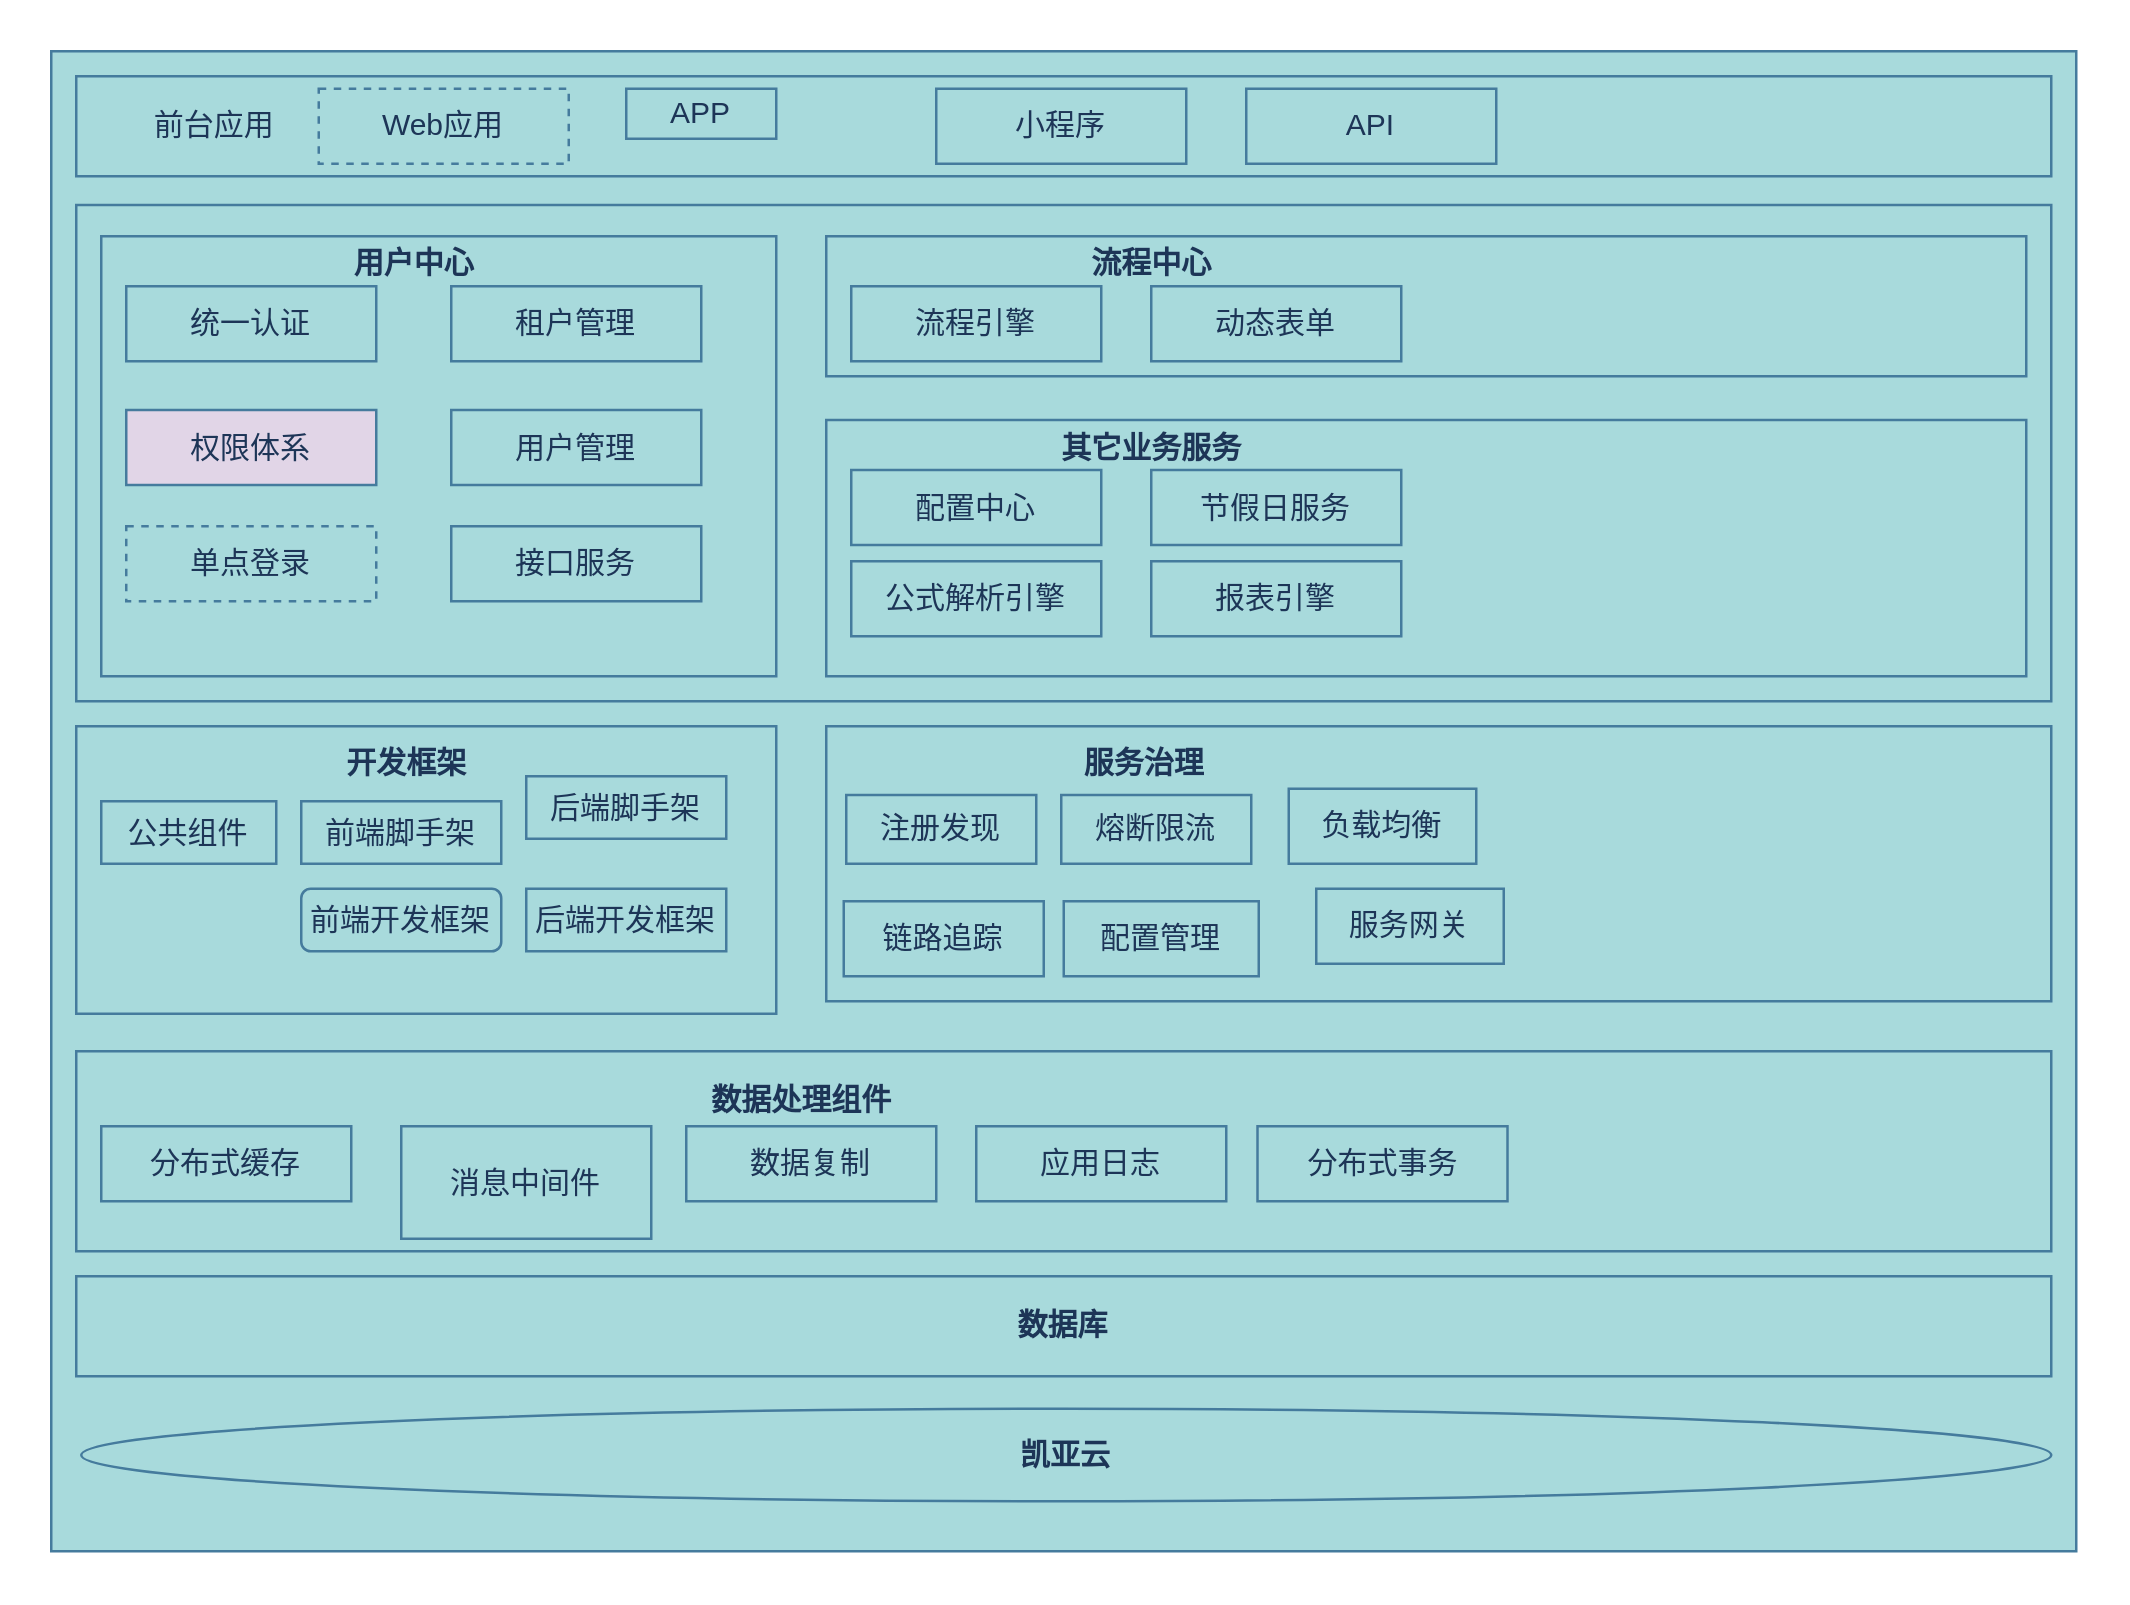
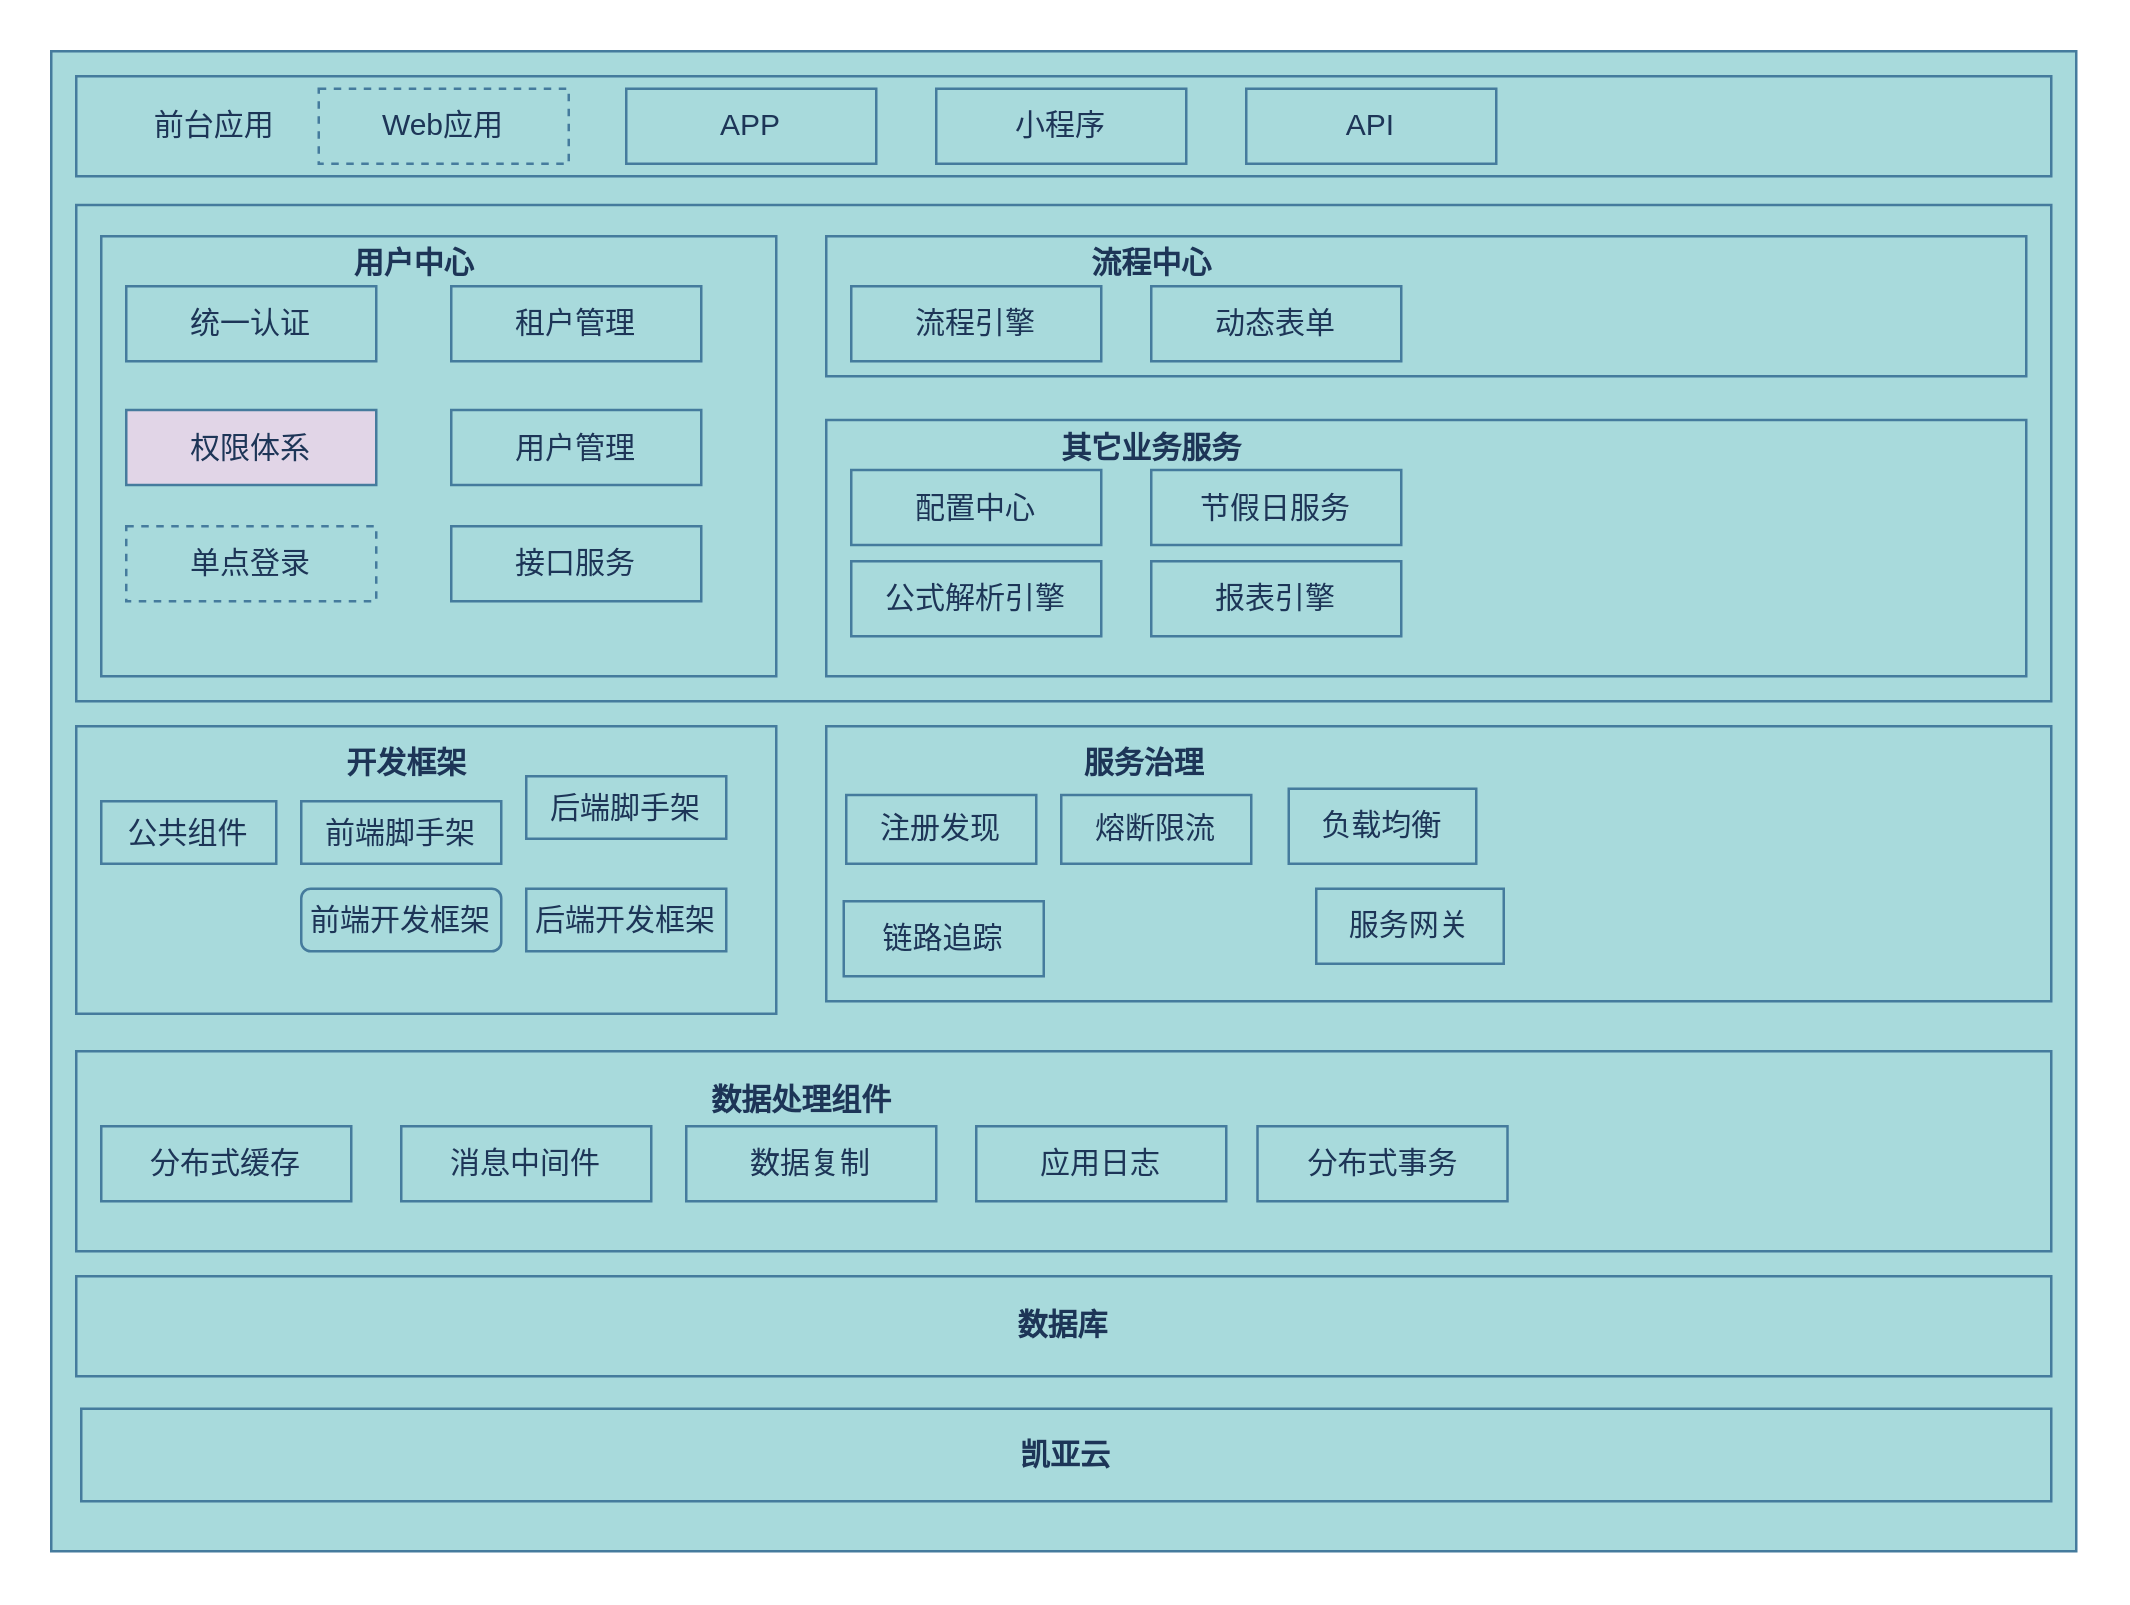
- <mxCell id="48" value="APP" style="rounded=0;whiteSpace=wrap;html=1;sketch=0;glass=0;labelBackgroundColor=none;fillColor=#A8DADC;strokeColor=#457B9D;fontColor=#1D3557;" parent="1" vertex="1"><mxGeometry x="250" y="35" width="60" height="20" as="geometry" /></mxCell>
+ <mxCell id="48" value="APP" style="rounded=0;whiteSpace=wrap;html=1;sketch=0;glass=0;labelBackgroundColor=none;fillColor=#A8DADC;strokeColor=#457B9D;fontColor=#1D3557;" parent="1" vertex="1"><mxGeometry x="250" y="35" width="100" height="30" as="geometry" /></mxCell>
- <mxCell id="12" value="配置管理" style="rounded=0;whiteSpace=wrap;html=1;sketch=0;glass=0;labelBackgroundColor=none;fillColor=#A8DADC;strokeColor=#457B9D;fontColor=#1D3557;" parent="1" vertex="1"><mxGeometry x="425" y="360" width="78" height="30" as="geometry" /></mxCell>
- <mxCell id="16" value="消息中间件" style="rounded=0;whiteSpace=wrap;html=1;sketch=0;glass=0;labelBackgroundColor=none;fillColor=#A8DADC;strokeColor=#457B9D;fontColor=#1D3557;" parent="1" vertex="1"><mxGeometry x="160" y="450" width="100" height="45" as="geometry" /></mxCell>
+ <mxCell id="16" value="消息中间件" style="rounded=0;whiteSpace=wrap;html=1;sketch=0;glass=0;labelBackgroundColor=none;fillColor=#A8DADC;strokeColor=#457B9D;fontColor=#1D3557;" parent="1" vertex="1"><mxGeometry x="160" y="450" width="100" height="30" as="geometry" /></mxCell>
- <mxCell id="23" value="凯亚云" style="ellipse;whiteSpace=wrap;html=1;sketch=0;glass=0;labelBackgroundColor=none;fontStyle=1;fillColor=#A8DADC;strokeColor=#457B9D;fontColor=#1D3557;" parent="1" vertex="1"><mxGeometry x="32" y="563" width="788" height="37" as="geometry" /></mxCell>
+ <mxCell id="23" value="凯亚云" style="rounded=0;whiteSpace=wrap;html=1;sketch=0;glass=0;labelBackgroundColor=none;fontStyle=1;fillColor=#A8DADC;strokeColor=#457B9D;fontColor=#1D3557;" parent="1" vertex="1"><mxGeometry x="32" y="563" width="788" height="37" as="geometry" /></mxCell>
